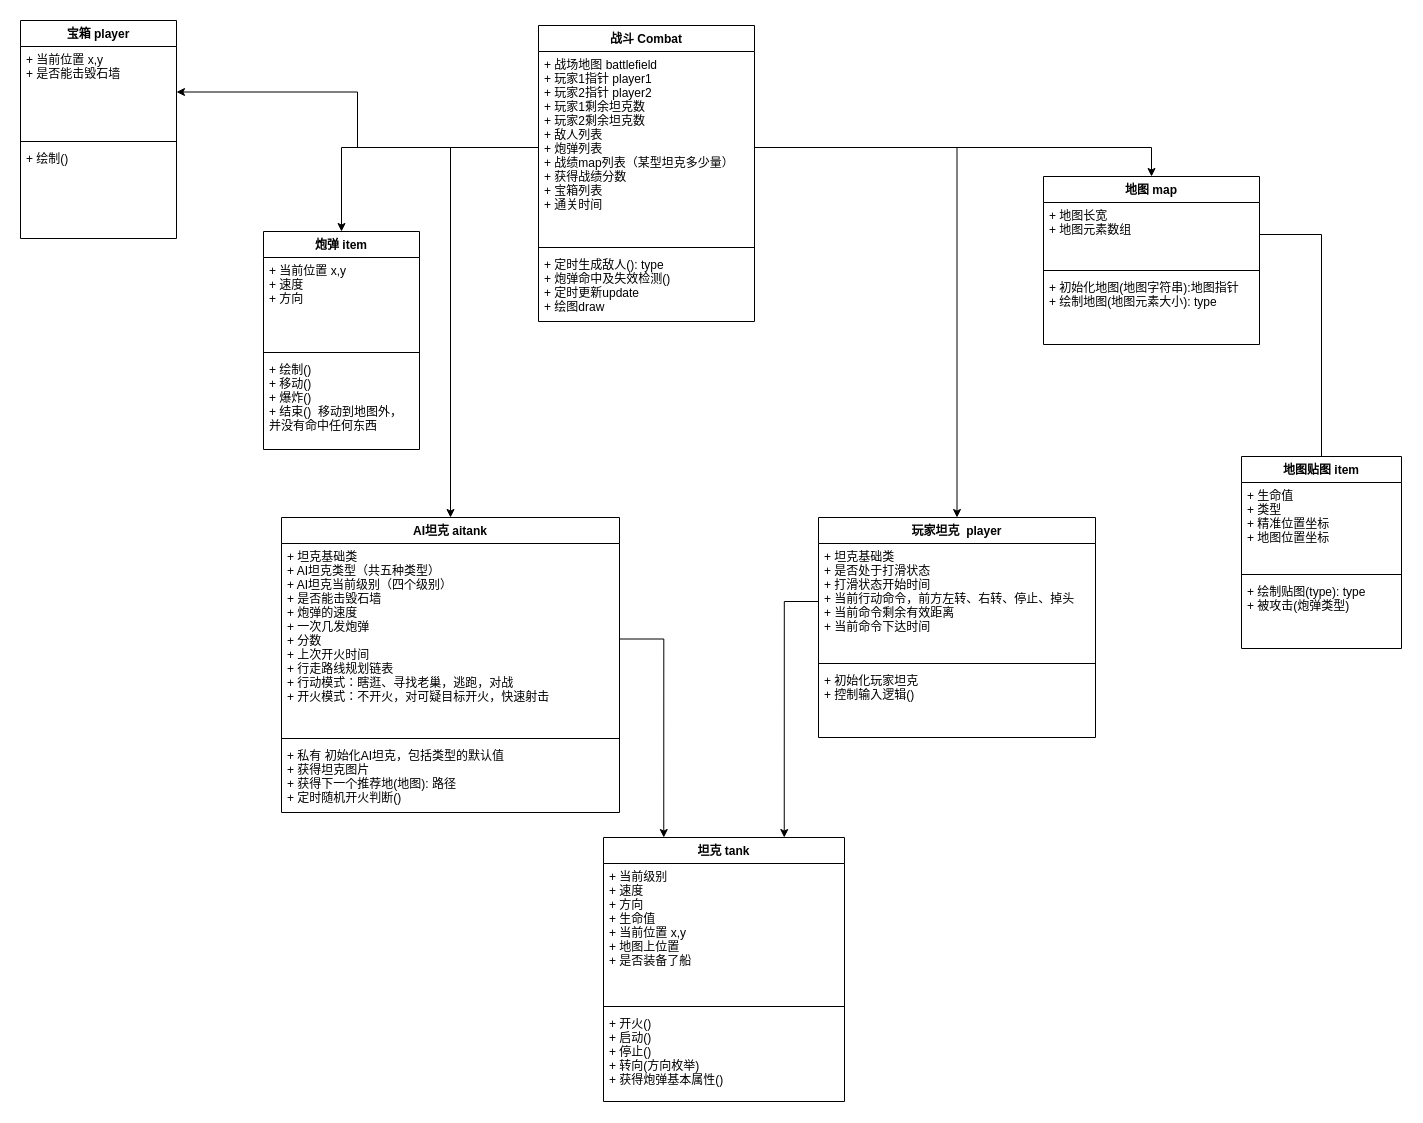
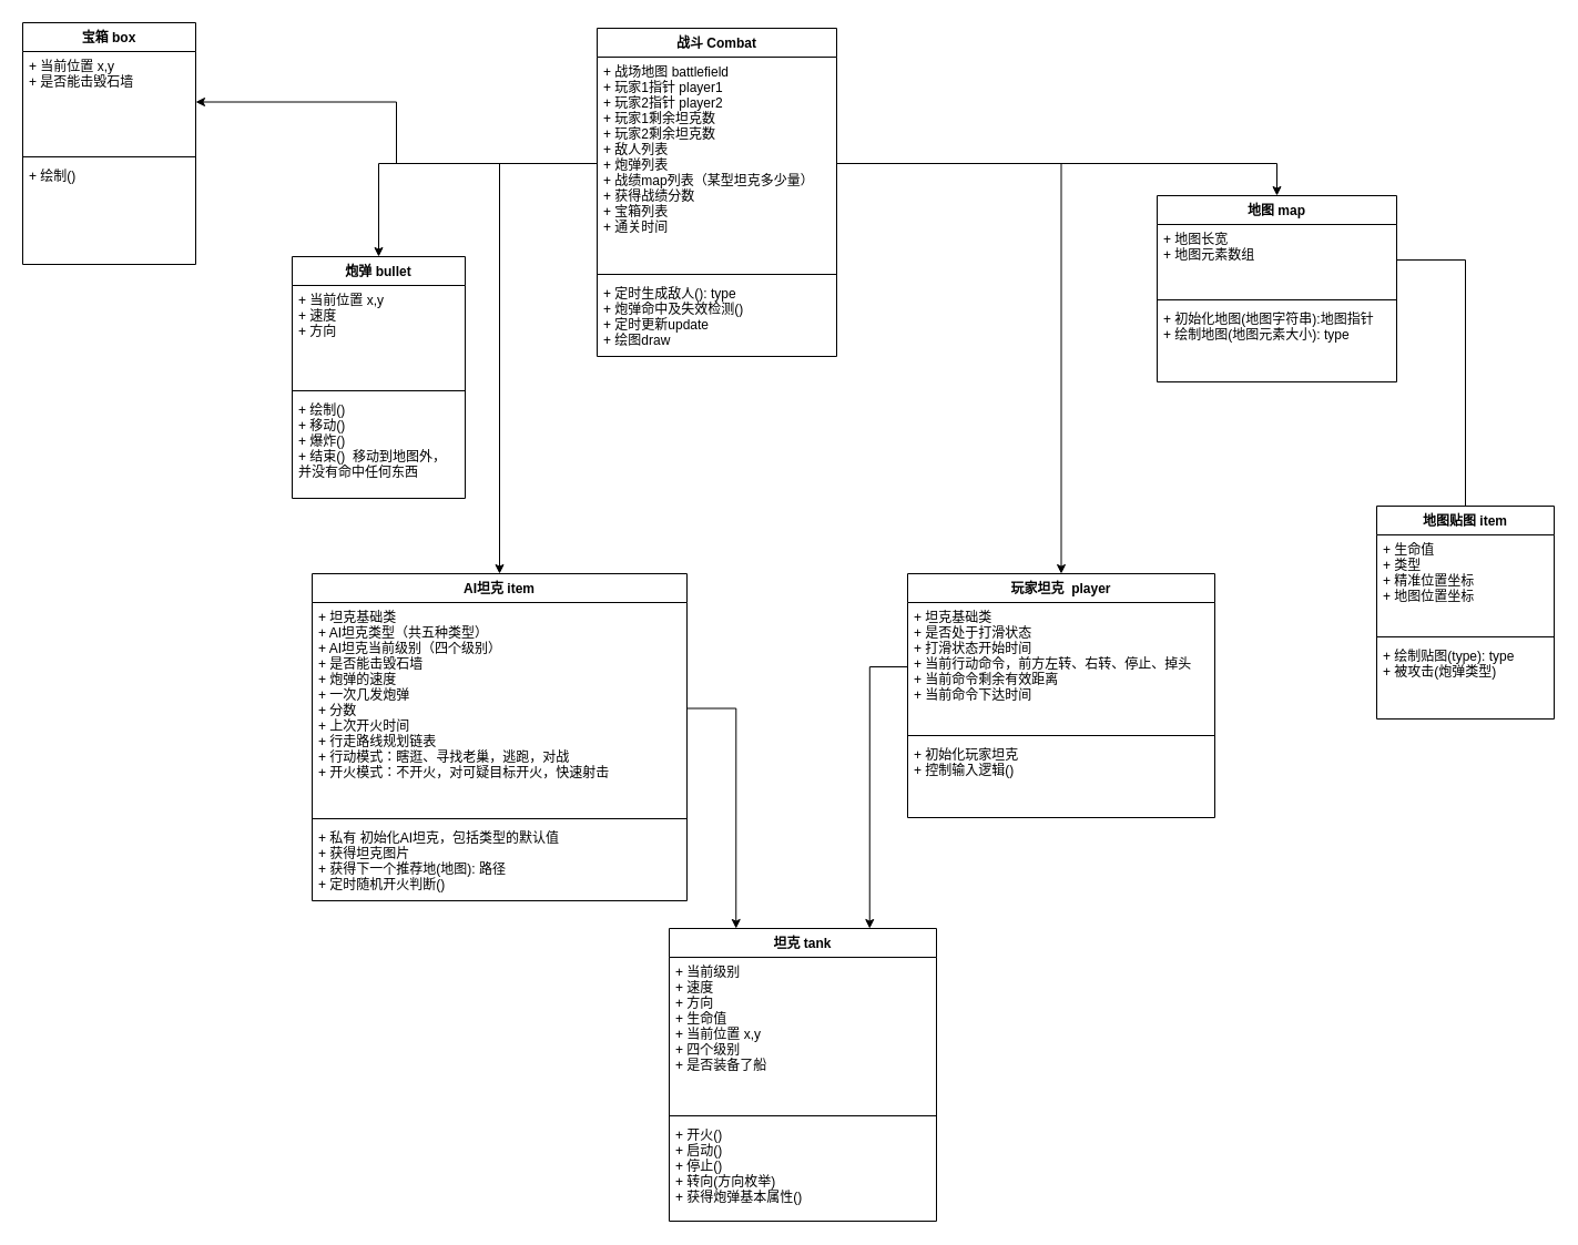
- <mxCell id="37" value="宝箱 player" style="swimlane;fontStyle=1;align=center;verticalAlign=top;childLayout=stackLayout;horizontal=1;startSize=26;horizontalStack=0;resizeParent=1;resizeParentMax=0;resizeLast=0;collapsible=1;marginBottom=0;" parent="1" vertex="1"><mxGeometry x="20" y="20" width="156" height="218" as="geometry"><mxRectangle x="180" y="290" width="100" height="26" as="alternateBounds" /></mxGeometry></mxCell>
+ <mxCell id="37" value="宝箱 box" style="swimlane;fontStyle=1;align=center;verticalAlign=top;childLayout=stackLayout;horizontal=1;startSize=26;horizontalStack=0;resizeParent=1;resizeParentMax=0;resizeLast=0;collapsible=1;marginBottom=0;" parent="1" vertex="1"><mxGeometry x="20" y="20" width="156" height="218" as="geometry"><mxRectangle x="180" y="290" width="100" height="26" as="alternateBounds" /></mxGeometry></mxCell>
- <mxCell id="18" value="炮弹 item" style="swimlane;fontStyle=1;align=center;verticalAlign=top;childLayout=stackLayout;horizontal=1;startSize=26;horizontalStack=0;resizeParent=1;resizeParentMax=0;resizeLast=0;collapsible=1;marginBottom=0;" parent="1" vertex="1"><mxGeometry x="263" y="231" width="156" height="218" as="geometry"><mxRectangle x="180" y="290" width="100" height="26" as="alternateBounds" /></mxGeometry></mxCell>
+ <mxCell id="18" value="炮弹 bullet" style="swimlane;fontStyle=1;align=center;verticalAlign=top;childLayout=stackLayout;horizontal=1;startSize=26;horizontalStack=0;resizeParent=1;resizeParentMax=0;resizeLast=0;collapsible=1;marginBottom=0;" parent="1" vertex="1"><mxGeometry x="263" y="231" width="156" height="218" as="geometry"><mxRectangle x="180" y="290" width="100" height="26" as="alternateBounds" /></mxGeometry></mxCell>
- <mxCell id="10" value="AI坦克 aitank" style="swimlane;fontStyle=1;align=center;verticalAlign=top;childLayout=stackLayout;horizontal=1;startSize=26;horizontalStack=0;resizeParent=1;resizeParentMax=0;resizeLast=0;collapsible=1;marginBottom=0;" parent="1" vertex="1"><mxGeometry x="281" y="517" width="338" height="295" as="geometry"><mxRectangle x="180" y="290" width="100" height="26" as="alternateBounds" /></mxGeometry></mxCell>
+ <mxCell id="10" value="AI坦克 item" style="swimlane;fontStyle=1;align=center;verticalAlign=top;childLayout=stackLayout;horizontal=1;startSize=26;horizontalStack=0;resizeParent=1;resizeParentMax=0;resizeLast=0;collapsible=1;marginBottom=0;" parent="1" vertex="1"><mxGeometry x="281" y="517" width="338" height="295" as="geometry"><mxRectangle x="180" y="290" width="100" height="26" as="alternateBounds" /></mxGeometry></mxCell>
- <mxCell id="7" value="+ 当前级别&#10;+ 速度&#10;+ 方向&#10;+ 生命值&#10;+ 当前位置 x,y&#10;+ 地图上位置&#10;+ 是否装备了船" style="text;strokeColor=none;fillColor=none;align=left;verticalAlign=top;spacingLeft=4;spacingRight=4;overflow=hidden;rotatable=0;points=[[0,0.5],[1,0.5]];portConstraint=eastwest;" parent="6" vertex="1"><mxGeometry y="26" width="241" height="139" as="geometry" /></mxCell>
+ <mxCell id="7" value="+ 当前级别&#10;+ 速度&#10;+ 方向&#10;+ 生命值&#10;+ 当前位置 x,y&#10;+ 四个级别&#10;+ 是否装备了船" style="text;strokeColor=none;fillColor=none;align=left;verticalAlign=top;spacingLeft=4;spacingRight=4;overflow=hidden;rotatable=0;points=[[0,0.5],[1,0.5]];portConstraint=eastwest;" parent="6" vertex="1"><mxGeometry y="26" width="241" height="139" as="geometry" /></mxCell>
